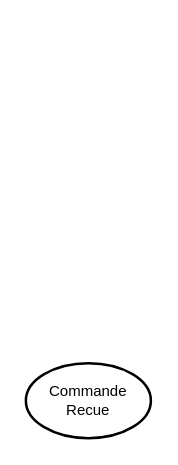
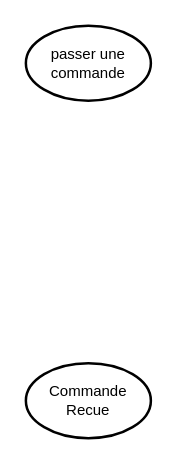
+ <mxCell id="2" value="passer une commande" style="strokeWidth=2;html=1;shape=mxgraph.flowchart.start_1;whiteSpace=wrap;" vertex="1" parent="1"><mxGeometry x="20" y="20" width="100" height="60" as="geometry" /></mxCell>
